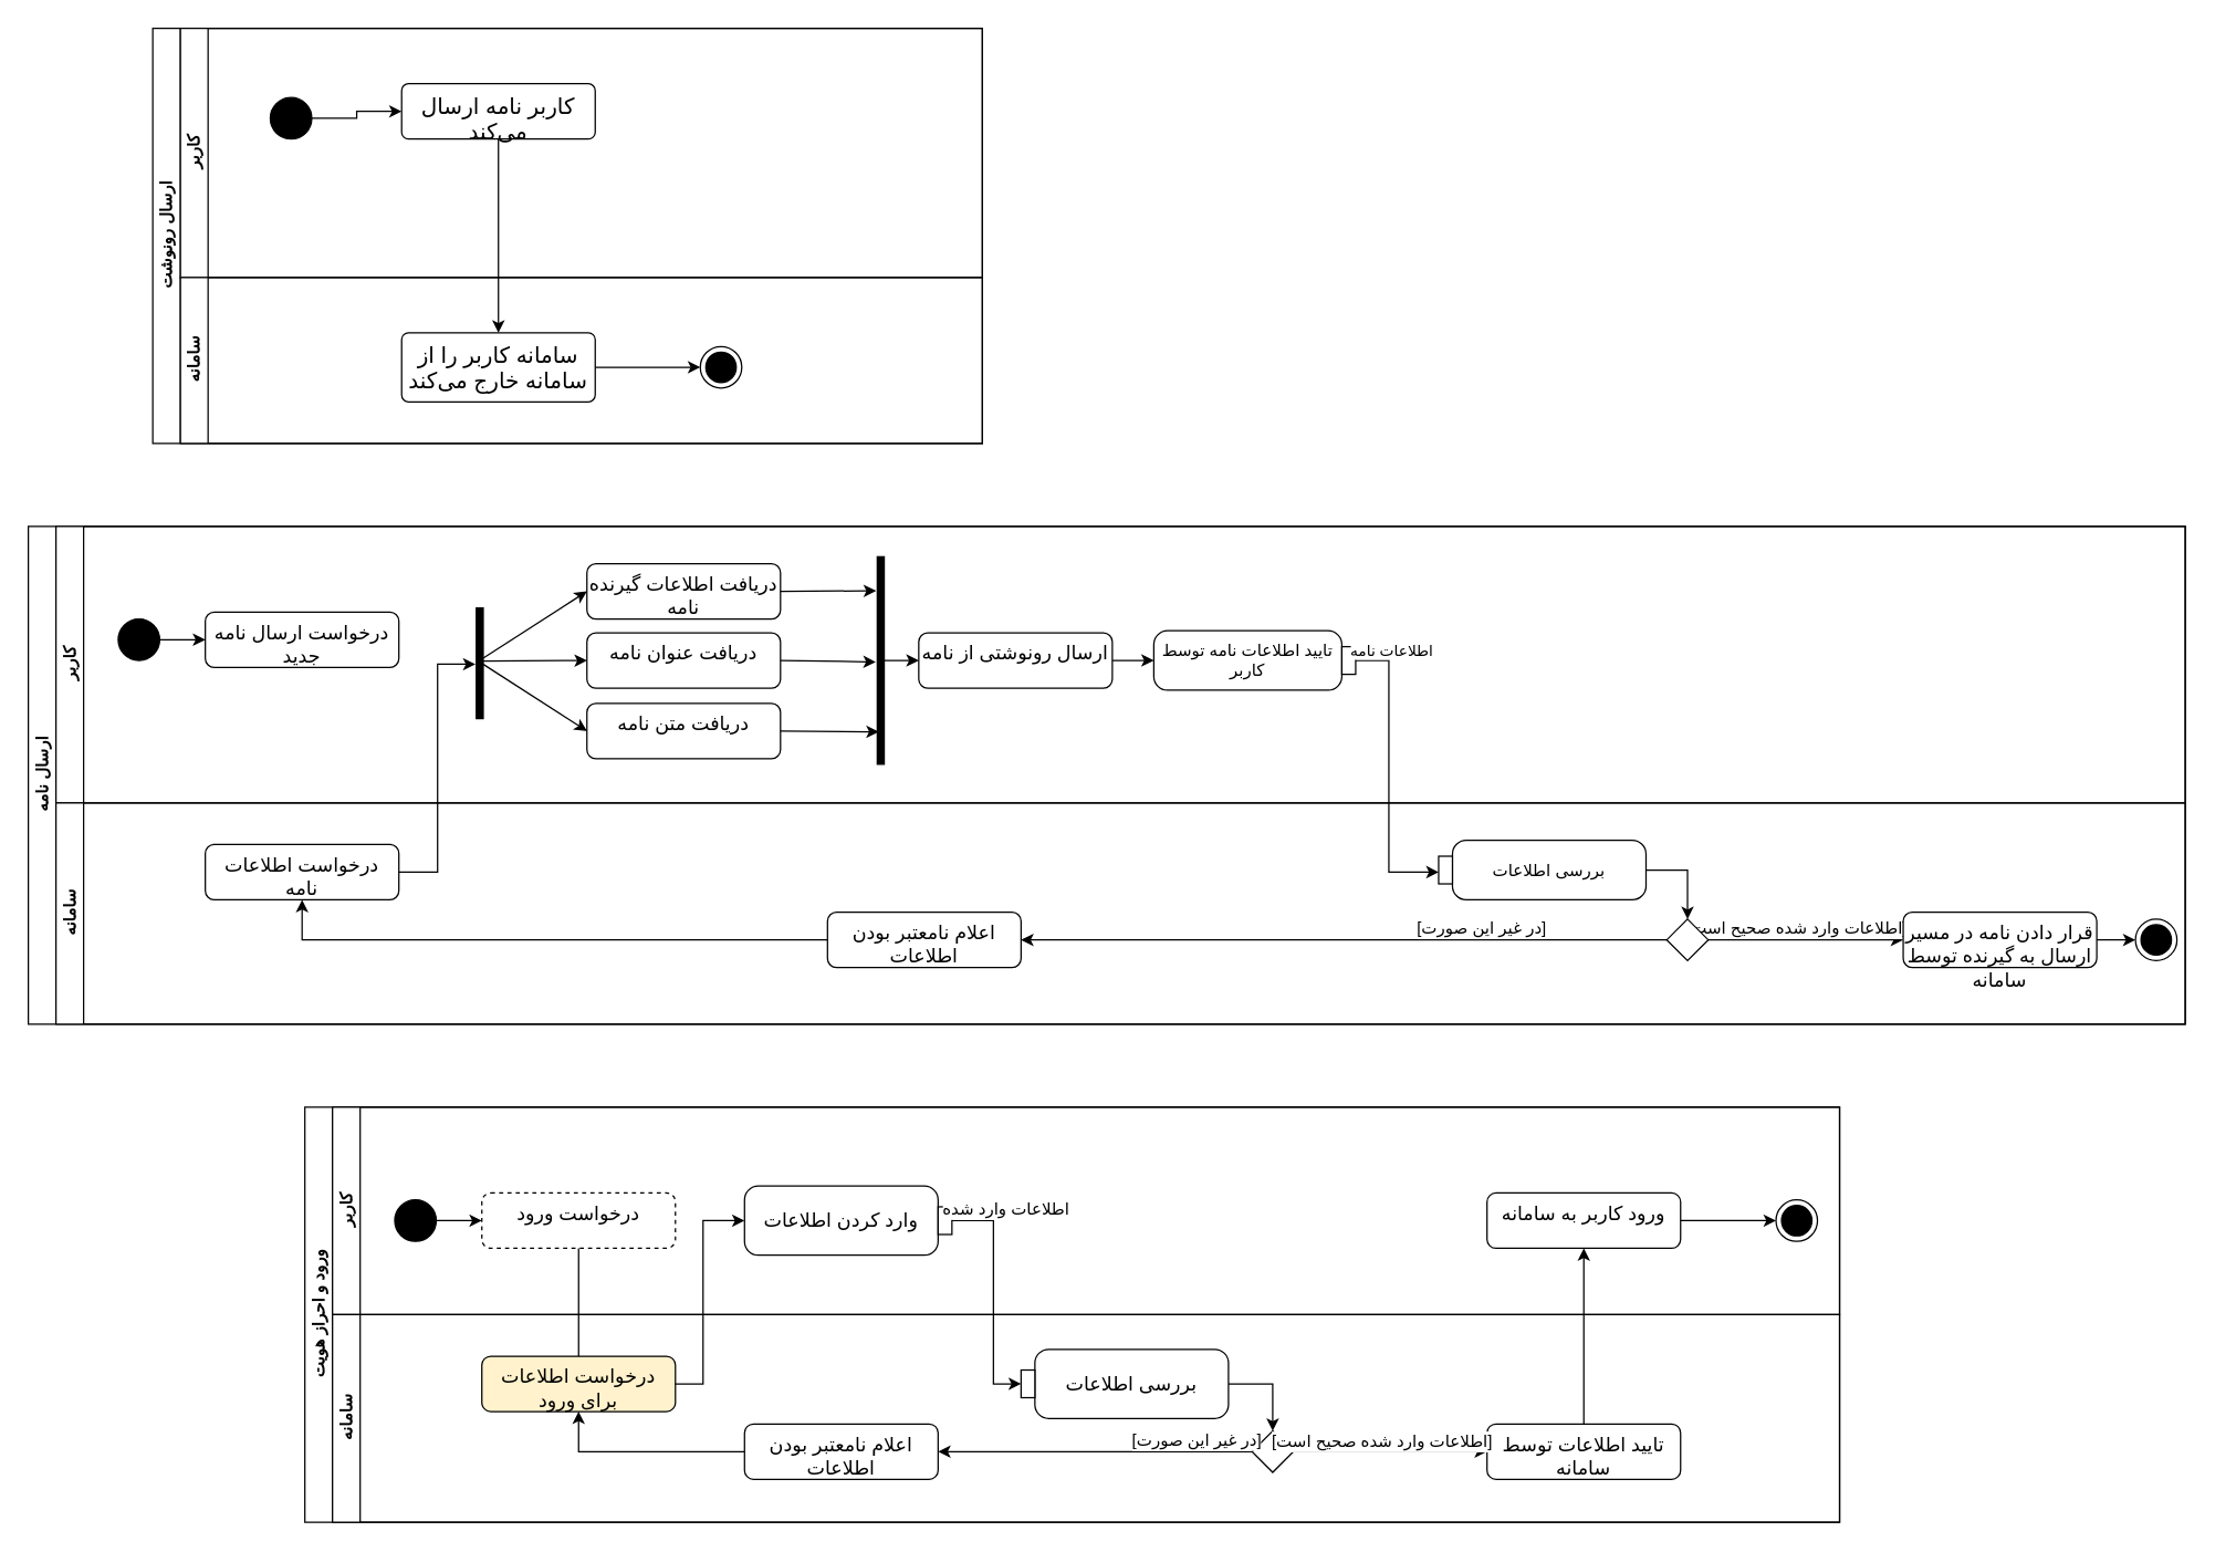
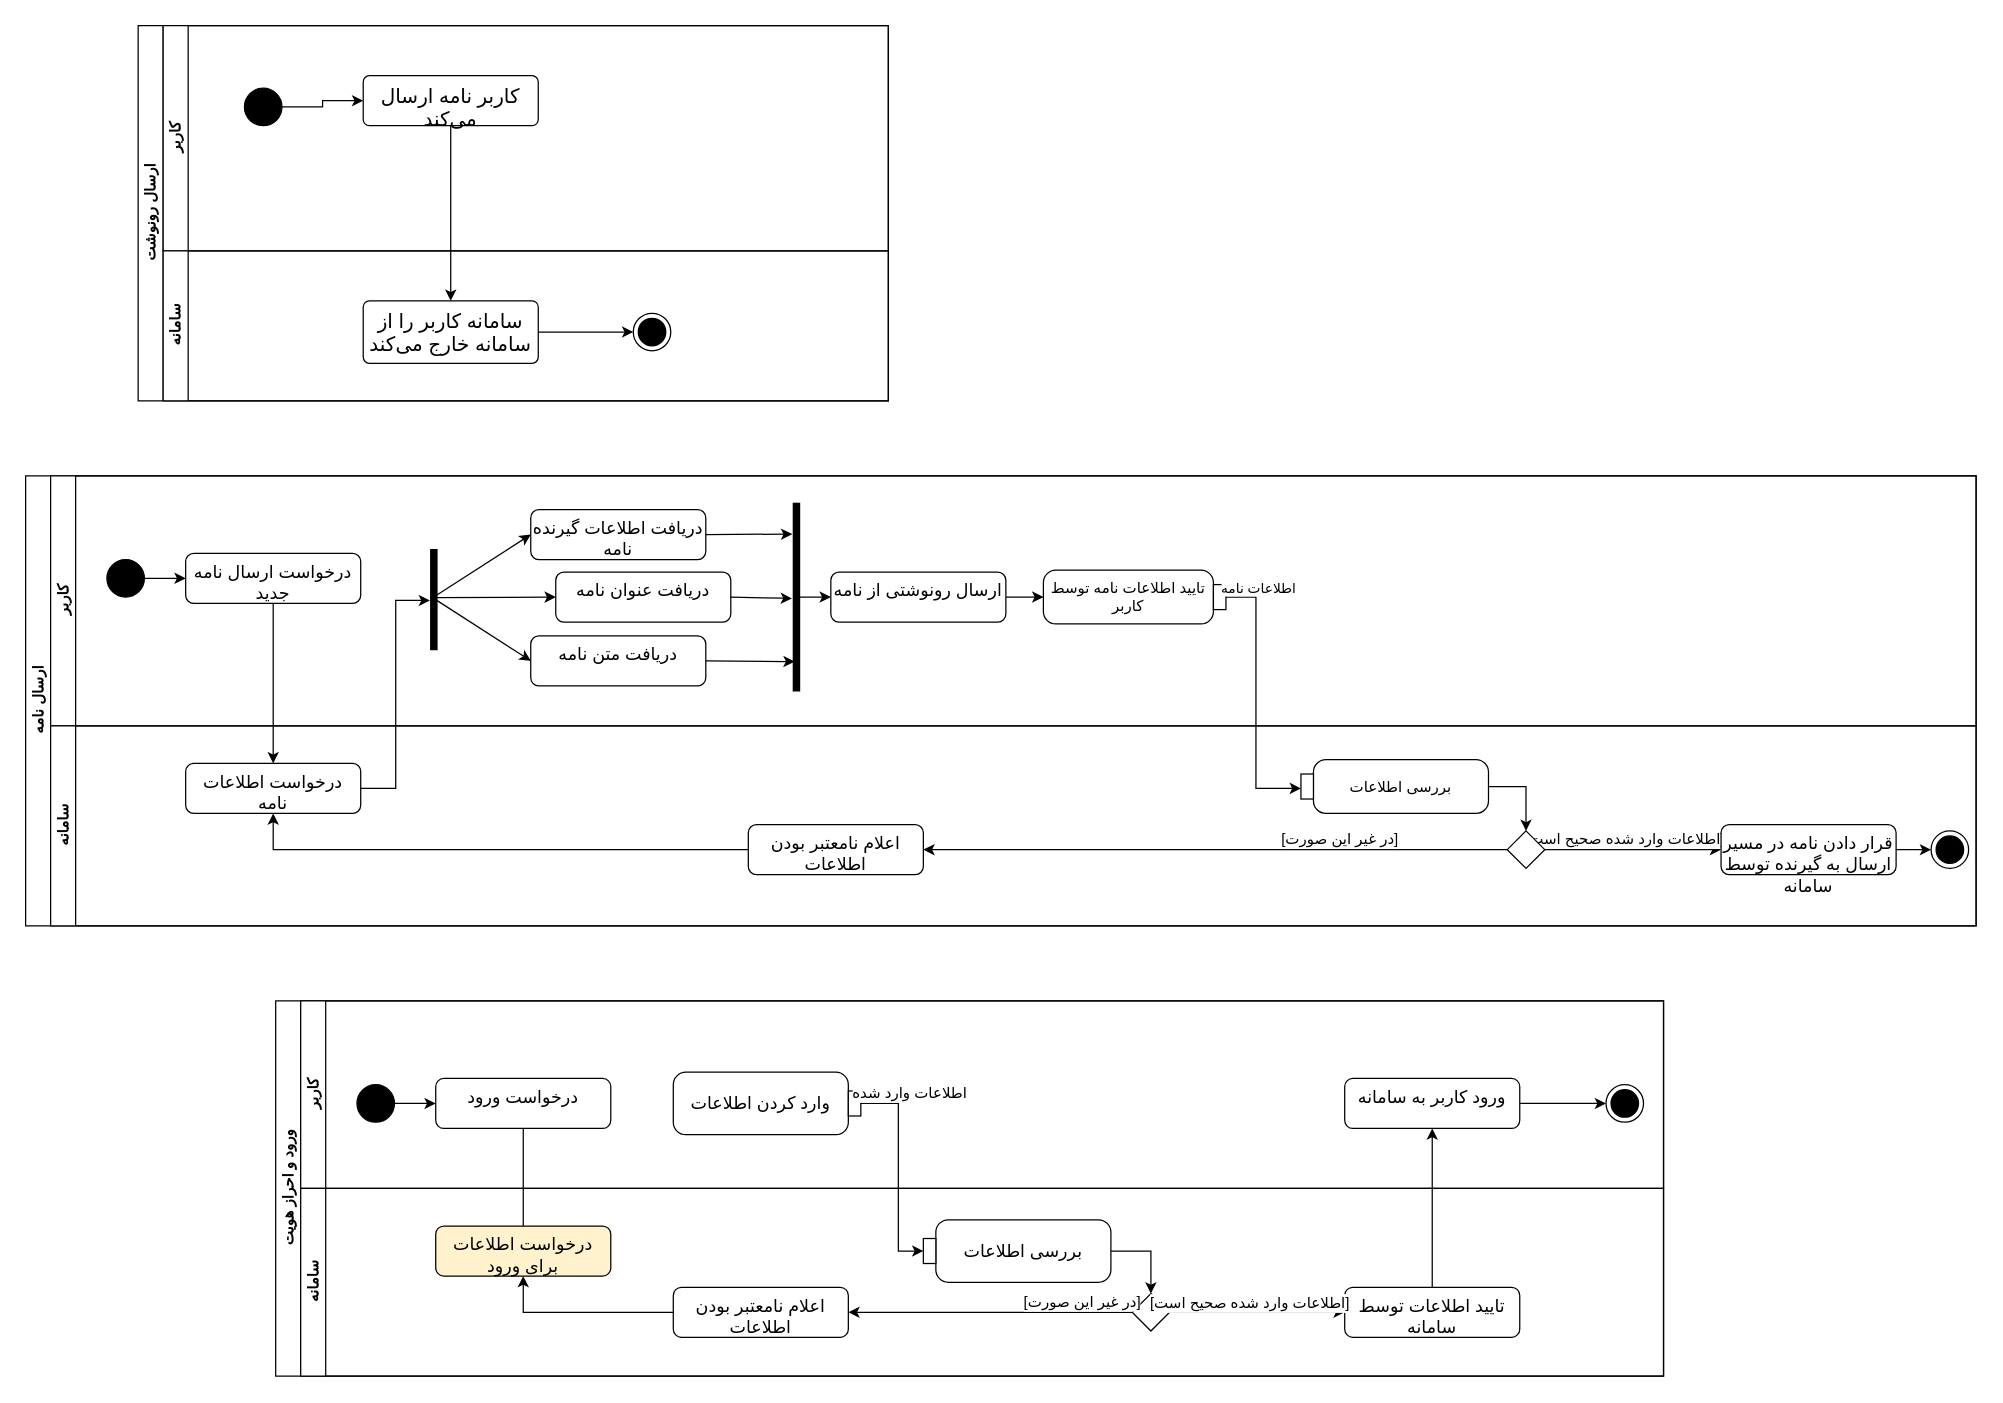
- <mxCell id="46" value="&lt;span style=&quot;font-size: 14px;&quot;&gt;دریافت عنوان نامه&lt;/span&gt;" style="html=1;align=center;verticalAlign=top;rounded=1;absoluteArcSize=1;arcSize=13;dashed=0;whiteSpace=wrap;" vertex="1" parent="39"><mxGeometry x="384" y="77" width="140" height="40" as="geometry" /></mxCell>
+ <mxCell id="46" value="&lt;span style=&quot;font-size: 14px;&quot;&gt;دریافت عنوان نامه&lt;/span&gt;" style="html=1;align=center;verticalAlign=top;rounded=1;absoluteArcSize=1;arcSize=13;dashed=0;whiteSpace=wrap;" vertex="1" parent="39"><mxGeometry x="404" y="77" width="140" height="40" as="geometry" /></mxCell>
+ <mxCell id="72" style="edgeStyle=orthogonalEdgeStyle;rounded=0;orthogonalLoop=1;jettySize=auto;html=1;" edge="1" parent="38" source="42" target="60"><mxGeometry relative="1" as="geometry"><Array as="points" /></mxGeometry></mxCell>
- <mxCell id="16" value="&lt;font style=&quot;font-size: 14px;&quot;&gt;درخواست ورود&lt;/font&gt;" style="html=1;align=center;verticalAlign=top;rounded=1;absoluteArcSize=1;arcSize=13;dashed=1;whiteSpace=wrap;" vertex="1" parent="13"><mxGeometry x="108" y="62" width="140" height="40" as="geometry" /></mxCell>
+ <mxCell id="16" value="&lt;font style=&quot;font-size: 14px;&quot;&gt;درخواست ورود&lt;/font&gt;" style="html=1;align=center;verticalAlign=top;rounded=1;absoluteArcSize=1;arcSize=13;dashed=0;whiteSpace=wrap;" vertex="1" parent="13"><mxGeometry x="108" y="62" width="140" height="40" as="geometry" /></mxCell>
- <mxCell id="34" style="edgeStyle=orthogonalEdgeStyle;rounded=0;orthogonalLoop=1;jettySize=auto;html=1;" edge="1" parent="12" source="22" target="17"><mxGeometry relative="1" as="geometry"><Array as="points"><mxPoint x="288" y="200" /><mxPoint x="288" y="82" /></Array></mxGeometry></mxCell>
